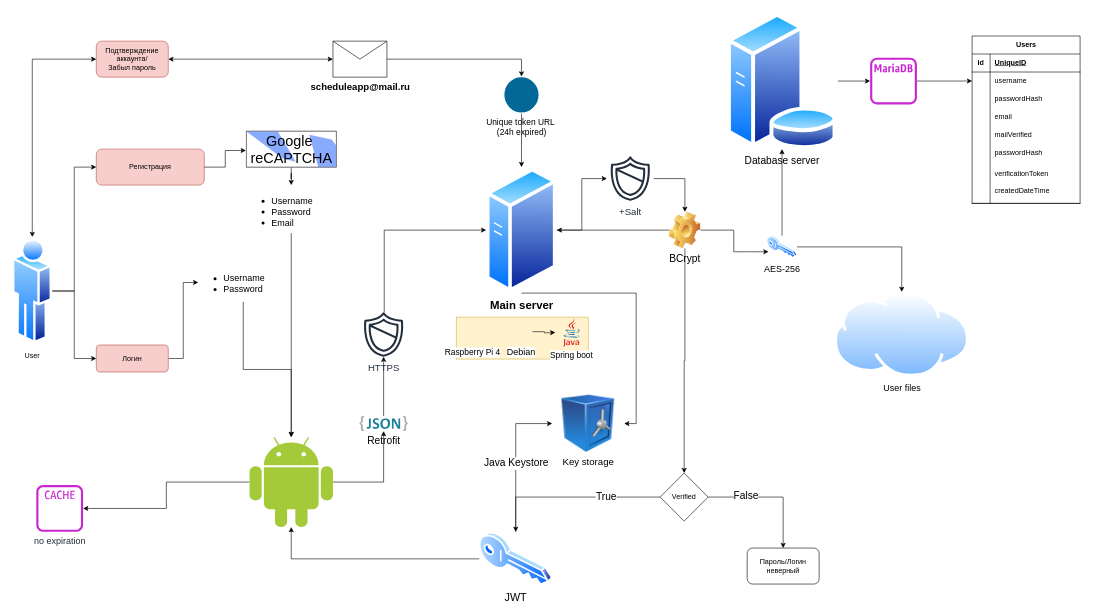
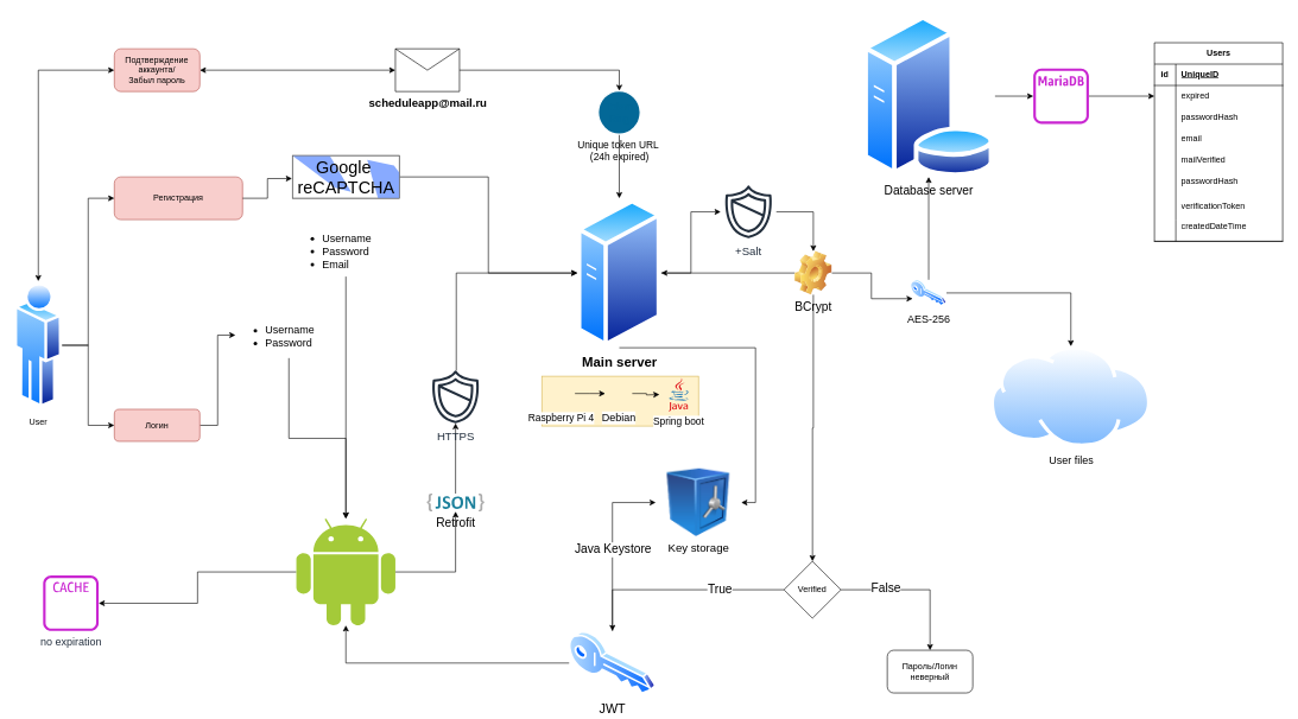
- <mxCell id="48" value="username" style="shape=partialRectangle;connectable=0;fillColor=none;top=0;left=0;bottom=0;right=0;align=left;spacingLeft=6;overflow=hidden;whiteSpace=wrap;html=1;" parent="46" vertex="1"><mxGeometry x="30" width="150" height="30" as="geometry"><mxRectangle width="150" height="30" as="alternateBounds" /></mxGeometry></mxCell>
+ <mxCell id="48" value="expired" style="shape=partialRectangle;connectable=0;fillColor=none;top=0;left=0;bottom=0;right=0;align=left;spacingLeft=6;overflow=hidden;whiteSpace=wrap;html=1;" parent="46" vertex="1"><mxGeometry x="30" width="150" height="30" as="geometry"><mxRectangle width="150" height="30" as="alternateBounds" /></mxGeometry></mxCell>
- <mxCell id="37" style="edgeStyle=orthogonalEdgeStyle;rounded=0;orthogonalLoop=1;jettySize=auto;html=1;entryX=0.5;entryY=0;entryDx=0;entryDy=0;" parent="1" source="38" target="21" edge="1"><mxGeometry relative="1" as="geometry" /></mxCell>
+ <mxCell id="37" style="edgeStyle=orthogonalEdgeStyle;rounded=0;orthogonalLoop=1;jettySize=auto;html=1;" parent="1" source="38" target="16" edge="1"><mxGeometry relative="1" as="geometry" /></mxCell>
+ <mxCell id="74" style="edgeStyle=orthogonalEdgeStyle;rounded=0;orthogonalLoop=1;jettySize=auto;html=1;entryX=0;entryY=0.5;entryDx=0;entryDy=0;" parent="72" source="75" target="77" edge="1"><mxGeometry relative="1" as="geometry" /></mxCell>
